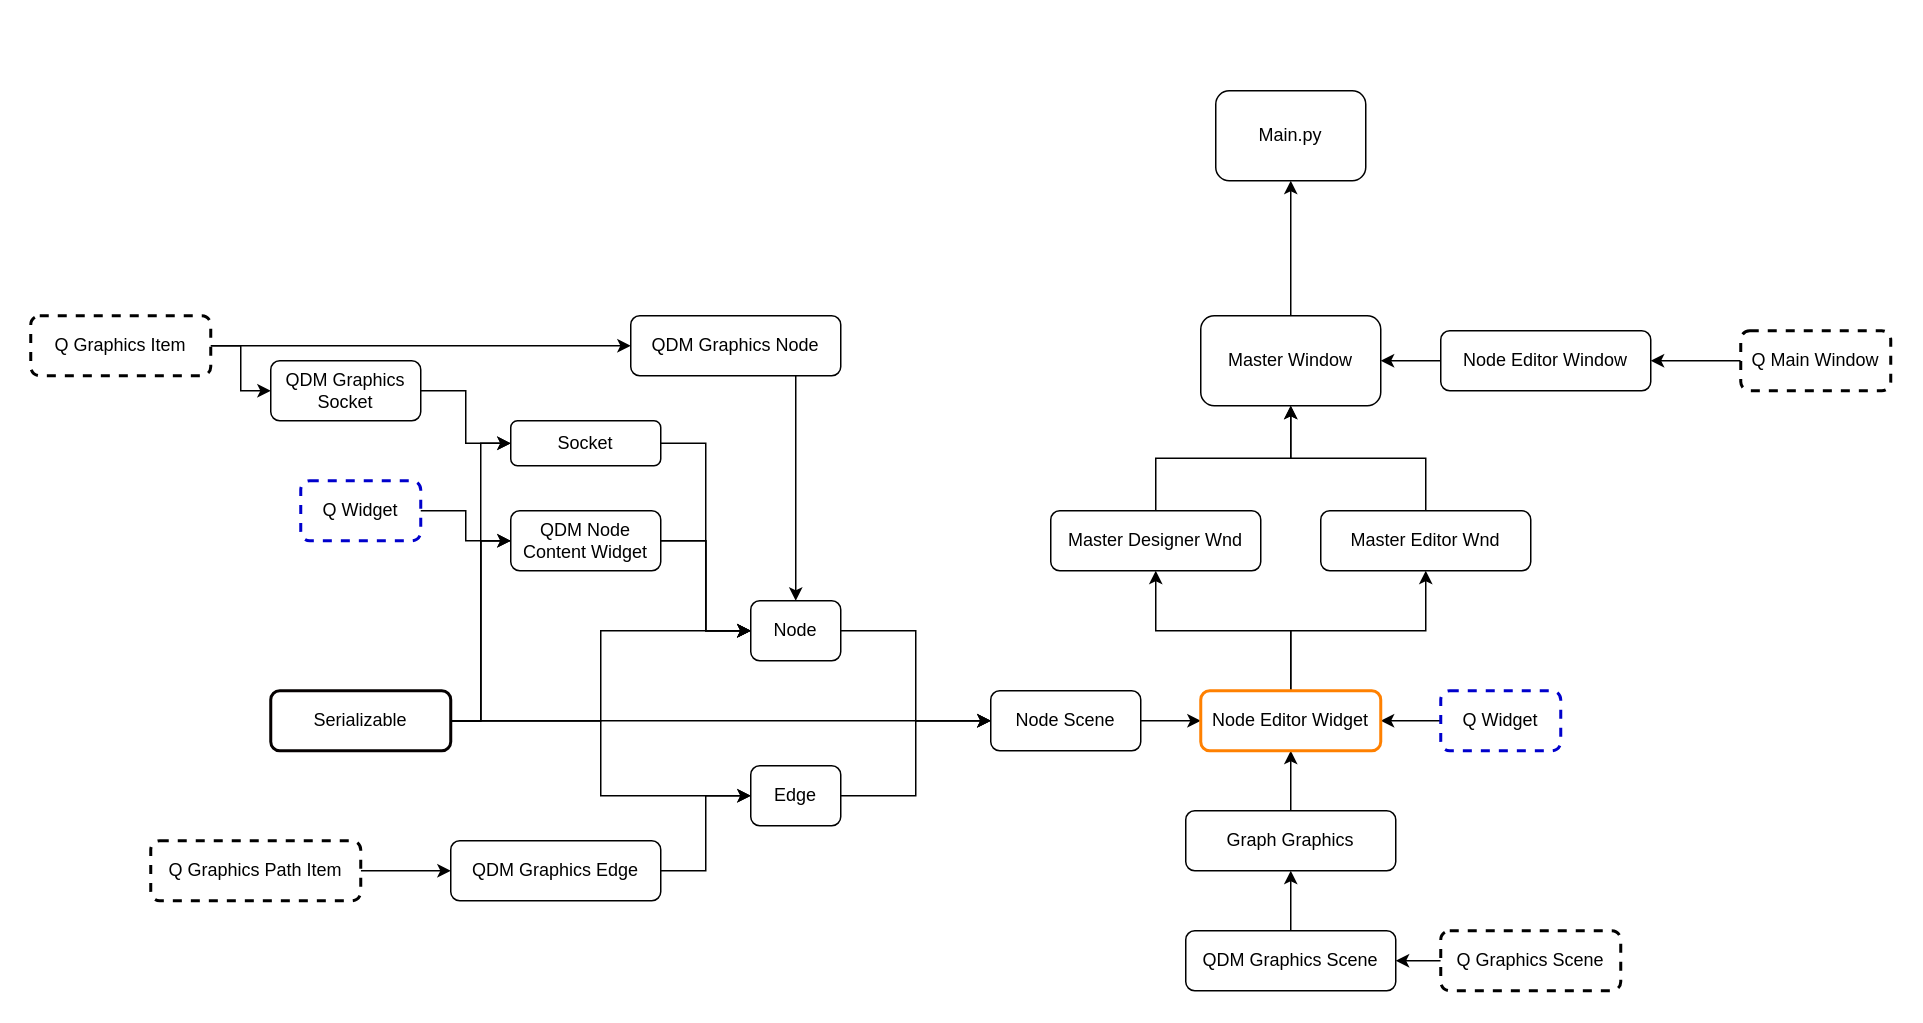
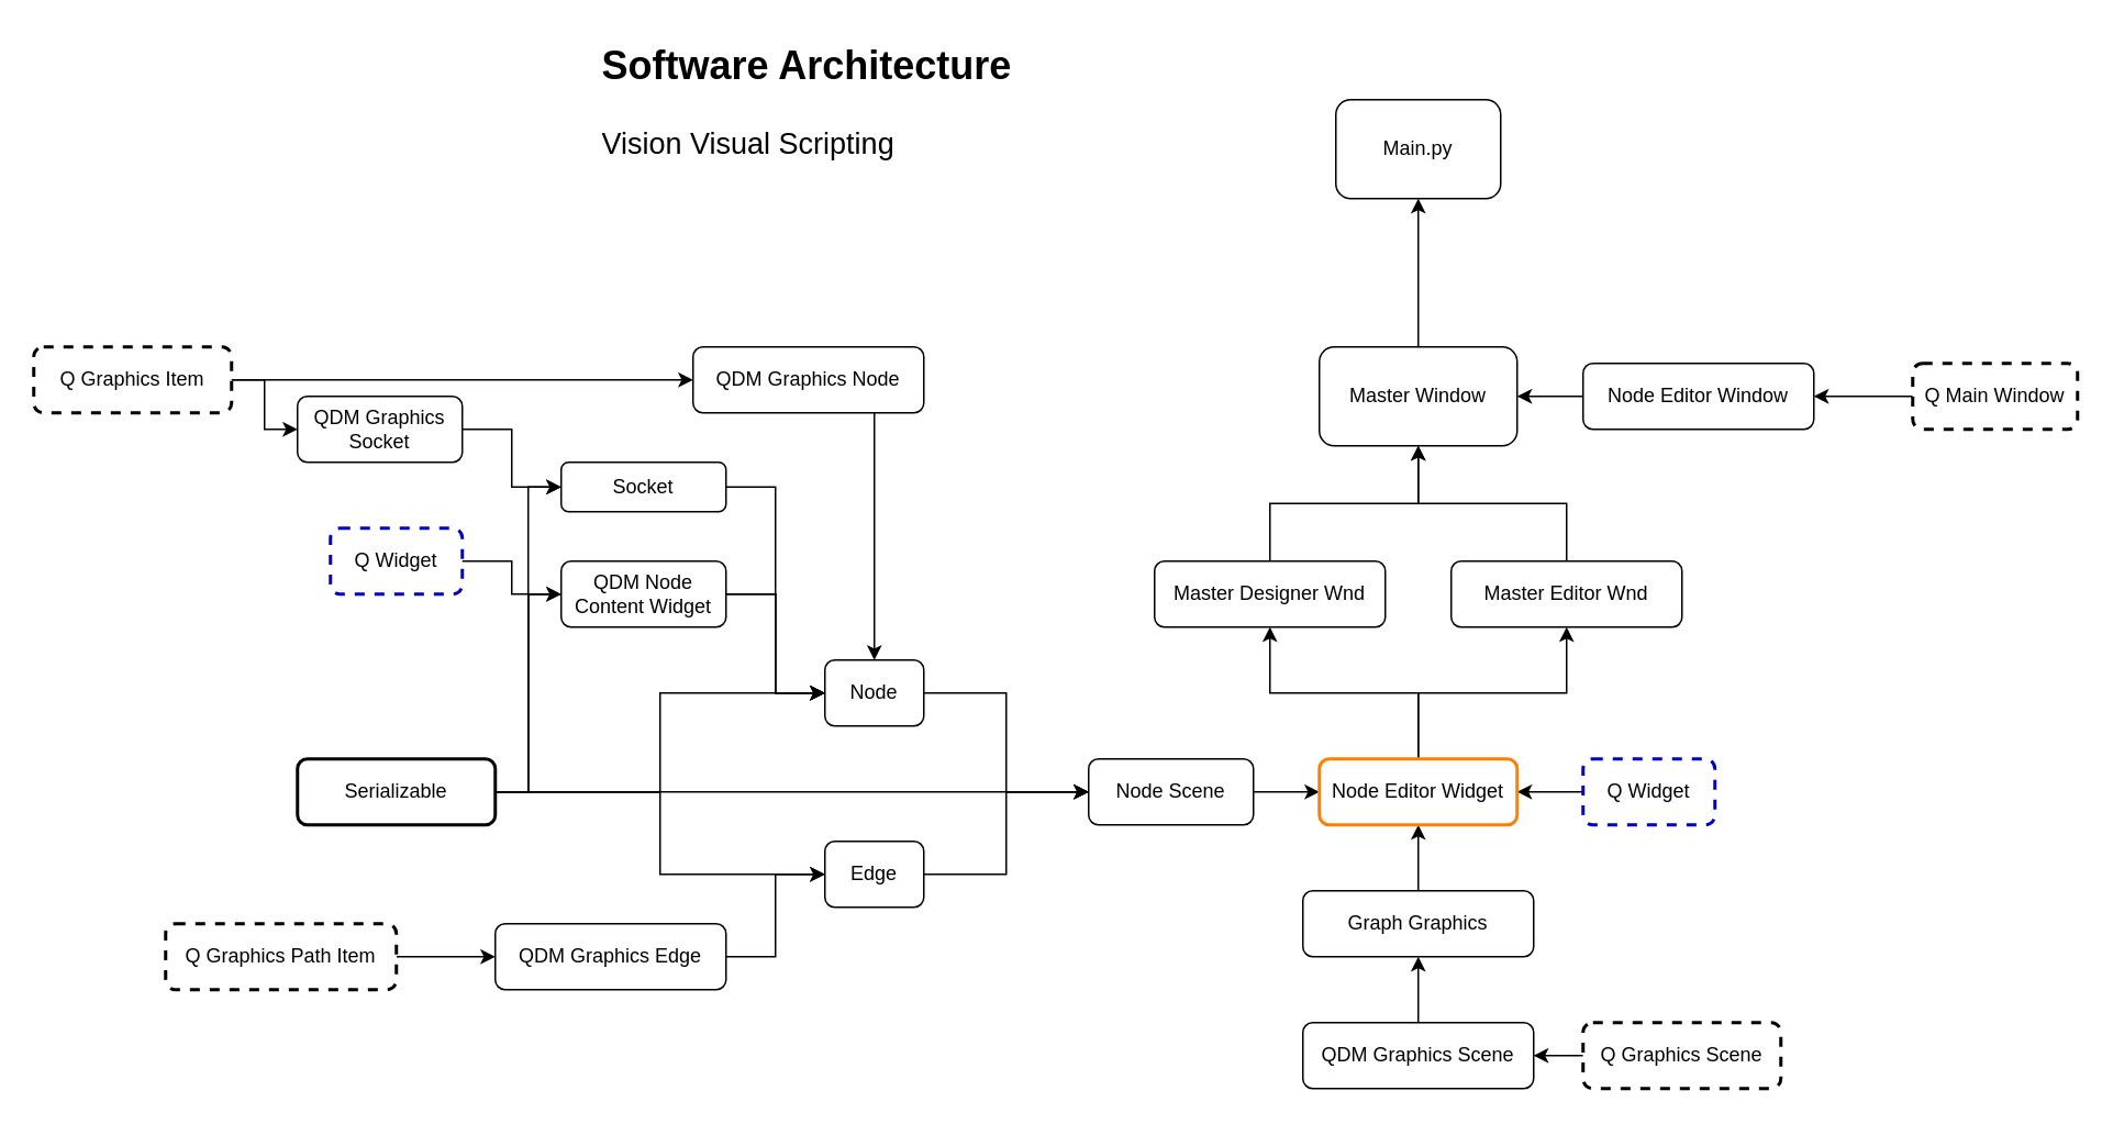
+ <mxCell id="2" value="&lt;h1&gt;Software Architecture&amp;nbsp;&lt;/h1&gt;&lt;h1&gt;&lt;font style=&quot;font-size: 18px ; font-weight: normal&quot;&gt;Vision Visual Scripting&lt;/font&gt;&lt;/h1&gt;" style="text;html=1;strokeColor=none;fillColor=none;spacing=5;spacingTop=-20;whiteSpace=wrap;overflow=hidden;rounded=0;strokeWidth=1;" parent="1" vertex="1"><mxGeometry x="360" y="20" width="340" height="110" as="geometry" /></mxCell>
